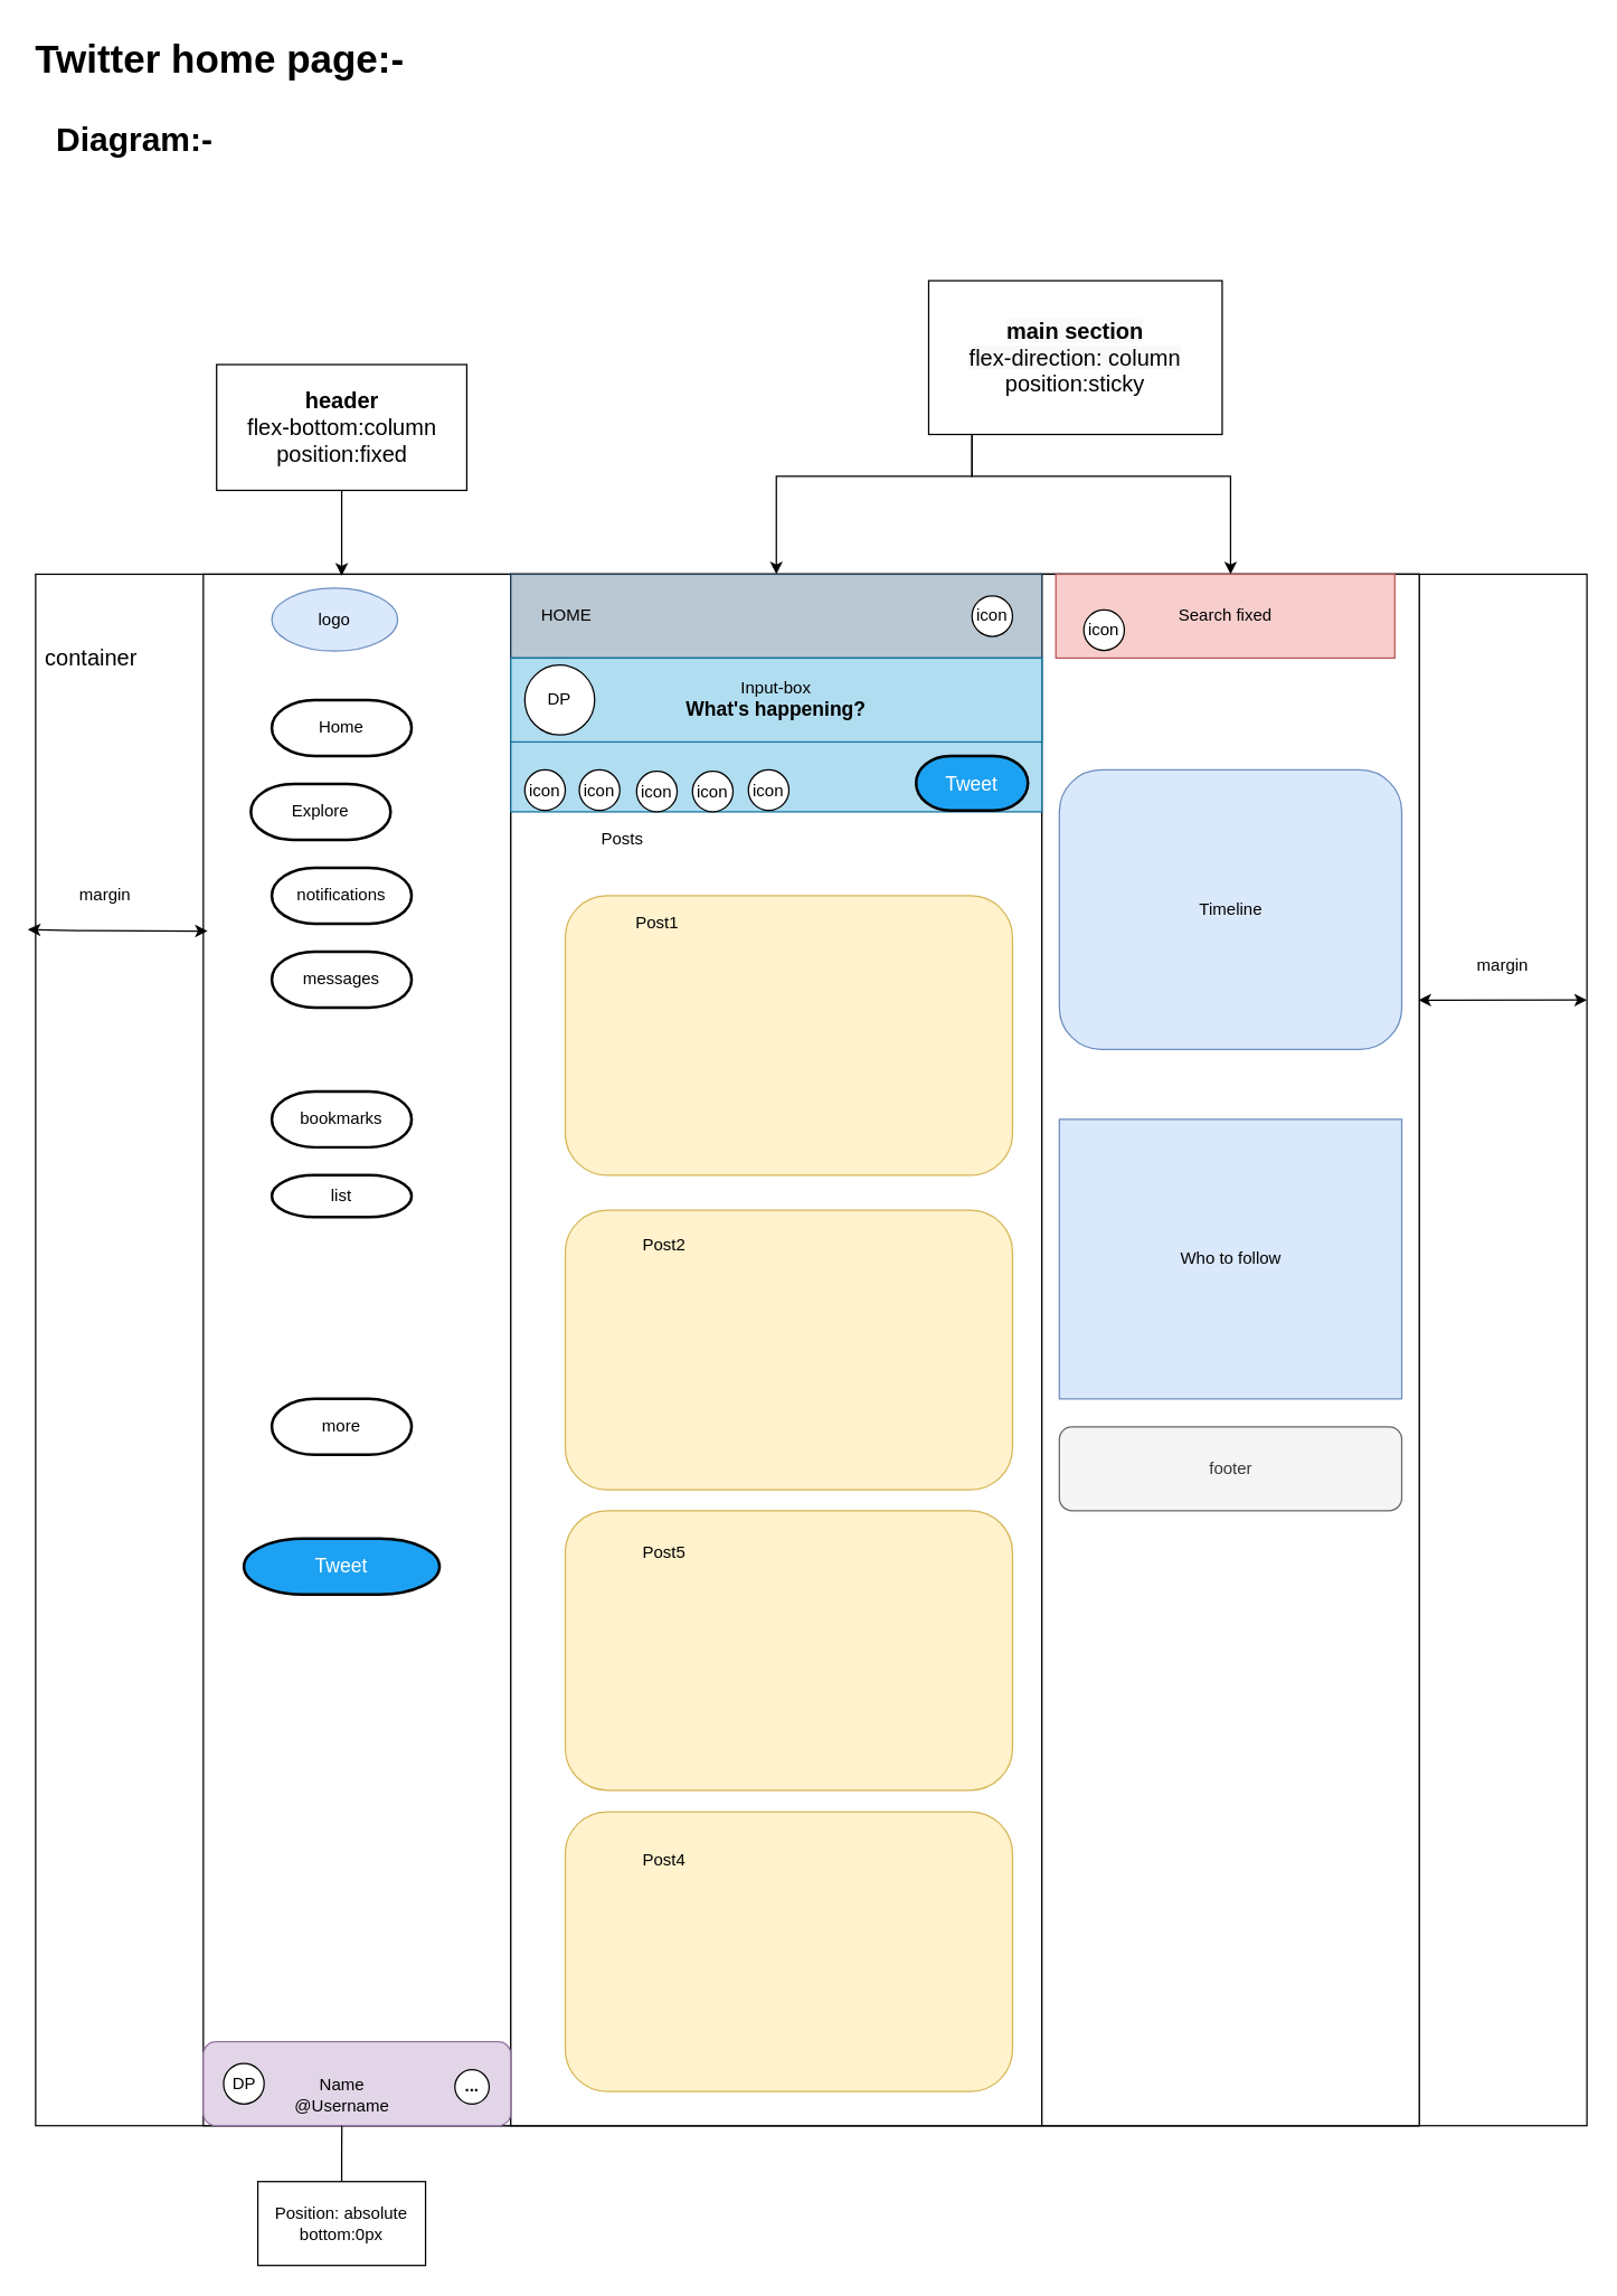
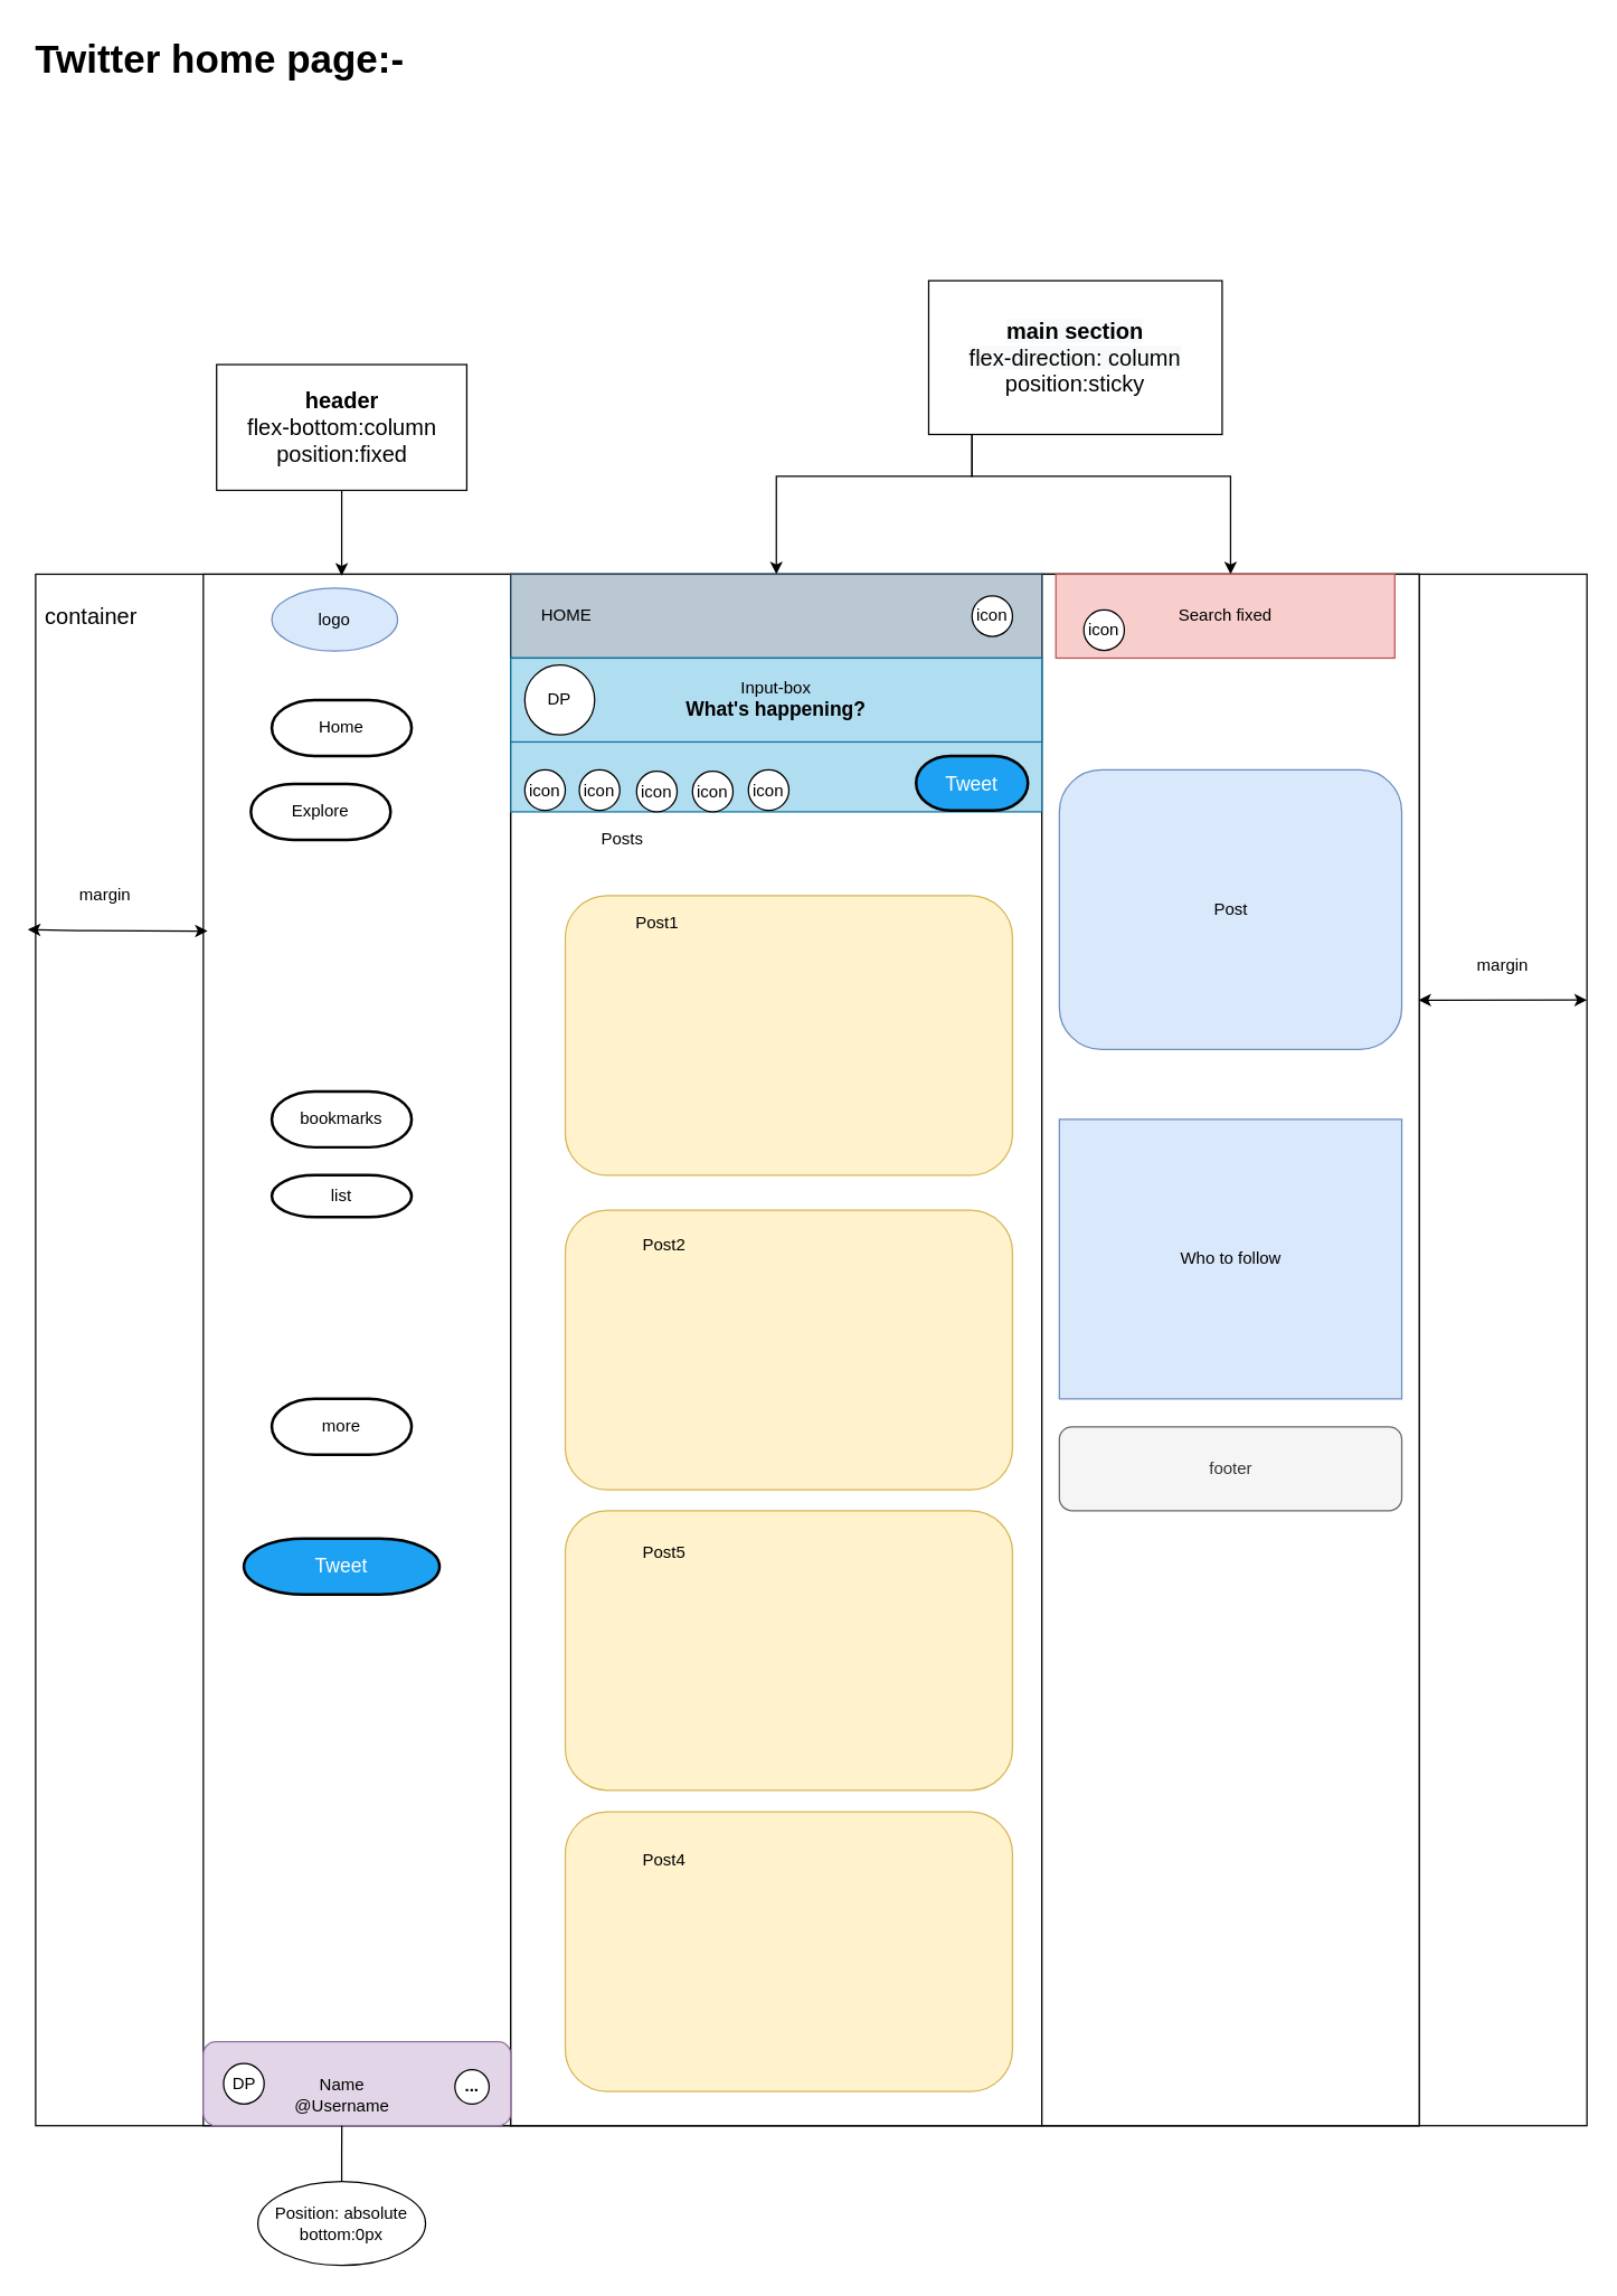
- <mxCell id="2" value="&lt;h1&gt;Diagram:-&lt;/h1&gt;" style="text;html=1;strokeColor=none;fillColor=none;spacing=5;spacingTop=-20;whiteSpace=wrap;overflow=hidden;rounded=0;" parent="1" vertex="1"><mxGeometry x="35" y="80" width="130" height="40" as="geometry" /></mxCell>
- <mxCell id="4" value="&lt;font style=&quot;font-size: 16px&quot;&gt;container&lt;/font&gt;" style="text;html=1;strokeColor=none;fillColor=none;align=center;verticalAlign=middle;whiteSpace=wrap;rounded=0;" parent="1" vertex="1"><mxGeometry x="35" y="450" width="60" height="40" as="geometry" /></mxCell>
+ <mxCell id="4" value="&lt;font style=&quot;font-size: 16px&quot;&gt;container&lt;/font&gt;" style="text;html=1;strokeColor=none;fillColor=none;align=center;verticalAlign=middle;whiteSpace=wrap;rounded=0;" parent="1" vertex="1"><mxGeometry x="35" y="420" width="60" height="40" as="geometry" /></mxCell>
- <mxCell id="24" value="notifications" style="strokeWidth=2;html=1;shape=mxgraph.flowchart.terminator;whiteSpace=wrap;" parent="1" vertex="1"><mxGeometry x="194" y="620" width="100" height="40" as="geometry" /></mxCell>
- <mxCell id="53" value="Timeline" style="rounded=1;whiteSpace=wrap;html=1;fillColor=#dae8fc;strokeColor=#6c8ebf;" parent="1" vertex="1"><mxGeometry x="757.5" y="550" width="245" height="200" as="geometry" /></mxCell>
+ <mxCell id="53" value="Post" style="rounded=1;whiteSpace=wrap;html=1;fillColor=#dae8fc;strokeColor=#6c8ebf;" parent="1" vertex="1"><mxGeometry x="757.5" y="550" width="245" height="200" as="geometry" /></mxCell>
- <mxCell id="26" value="messages" style="strokeWidth=2;html=1;shape=mxgraph.flowchart.terminator;whiteSpace=wrap;" parent="1" vertex="1"><mxGeometry x="194" y="680" width="100" height="40" as="geometry" /></mxCell>
- <mxCell id="58" value="Position: absolute&lt;br&gt;bottom:0px" style="rounded=0;whiteSpace=wrap;html=1;" vertex="1" parent="1"><mxGeometry x="184" y="1560" width="120" height="60" as="geometry" /></mxCell>
+ <mxCell id="58" value="Position: absolute&lt;br&gt;bottom:0px" style="ellipse;whiteSpace=wrap;html=1;" vertex="1" parent="1"><mxGeometry x="184" y="1560" width="120" height="60" as="geometry" /></mxCell>
